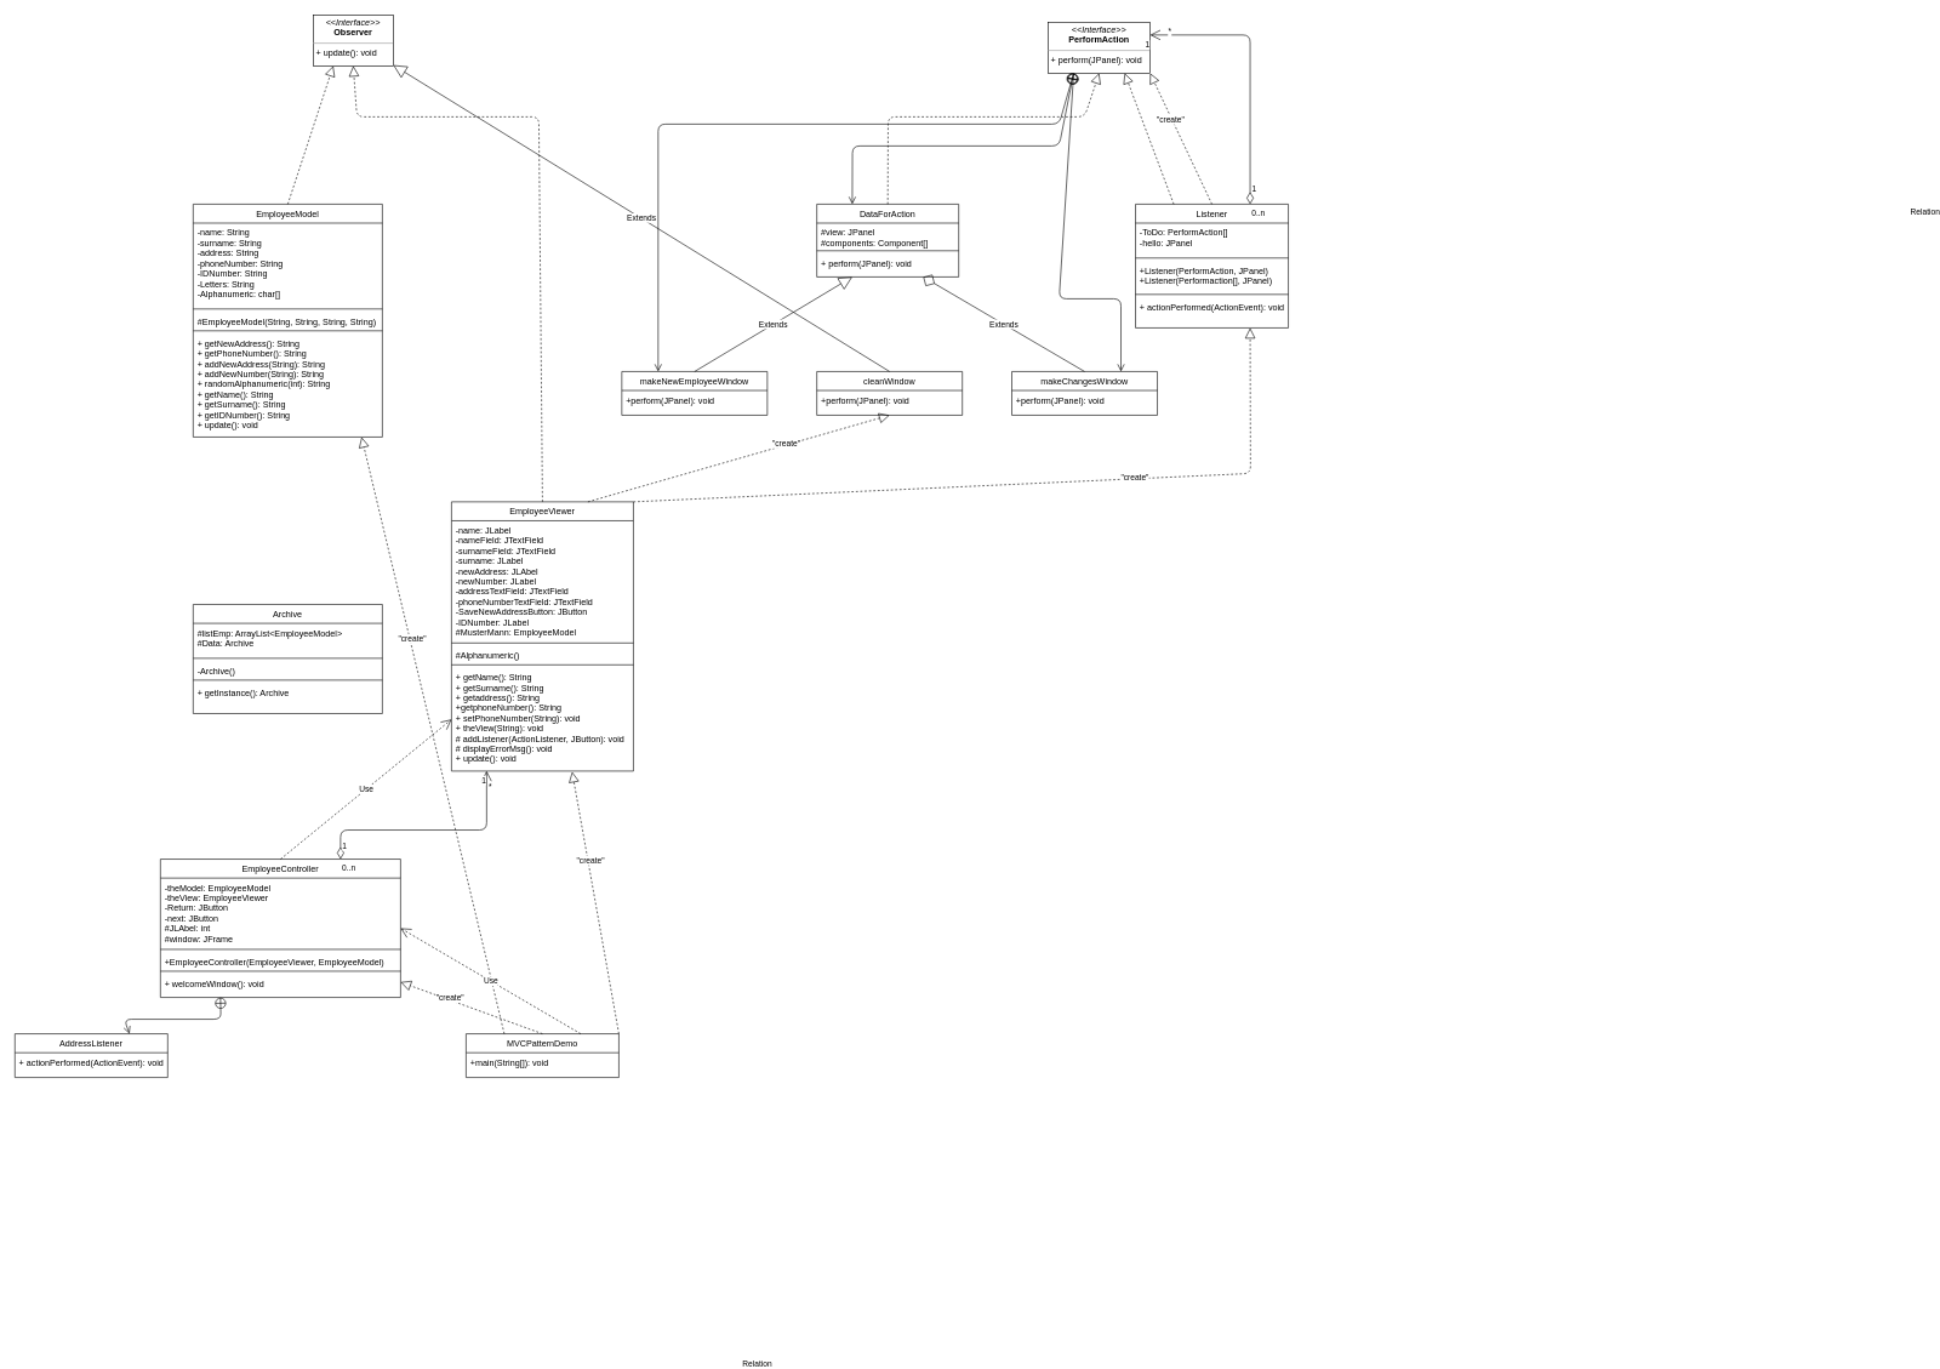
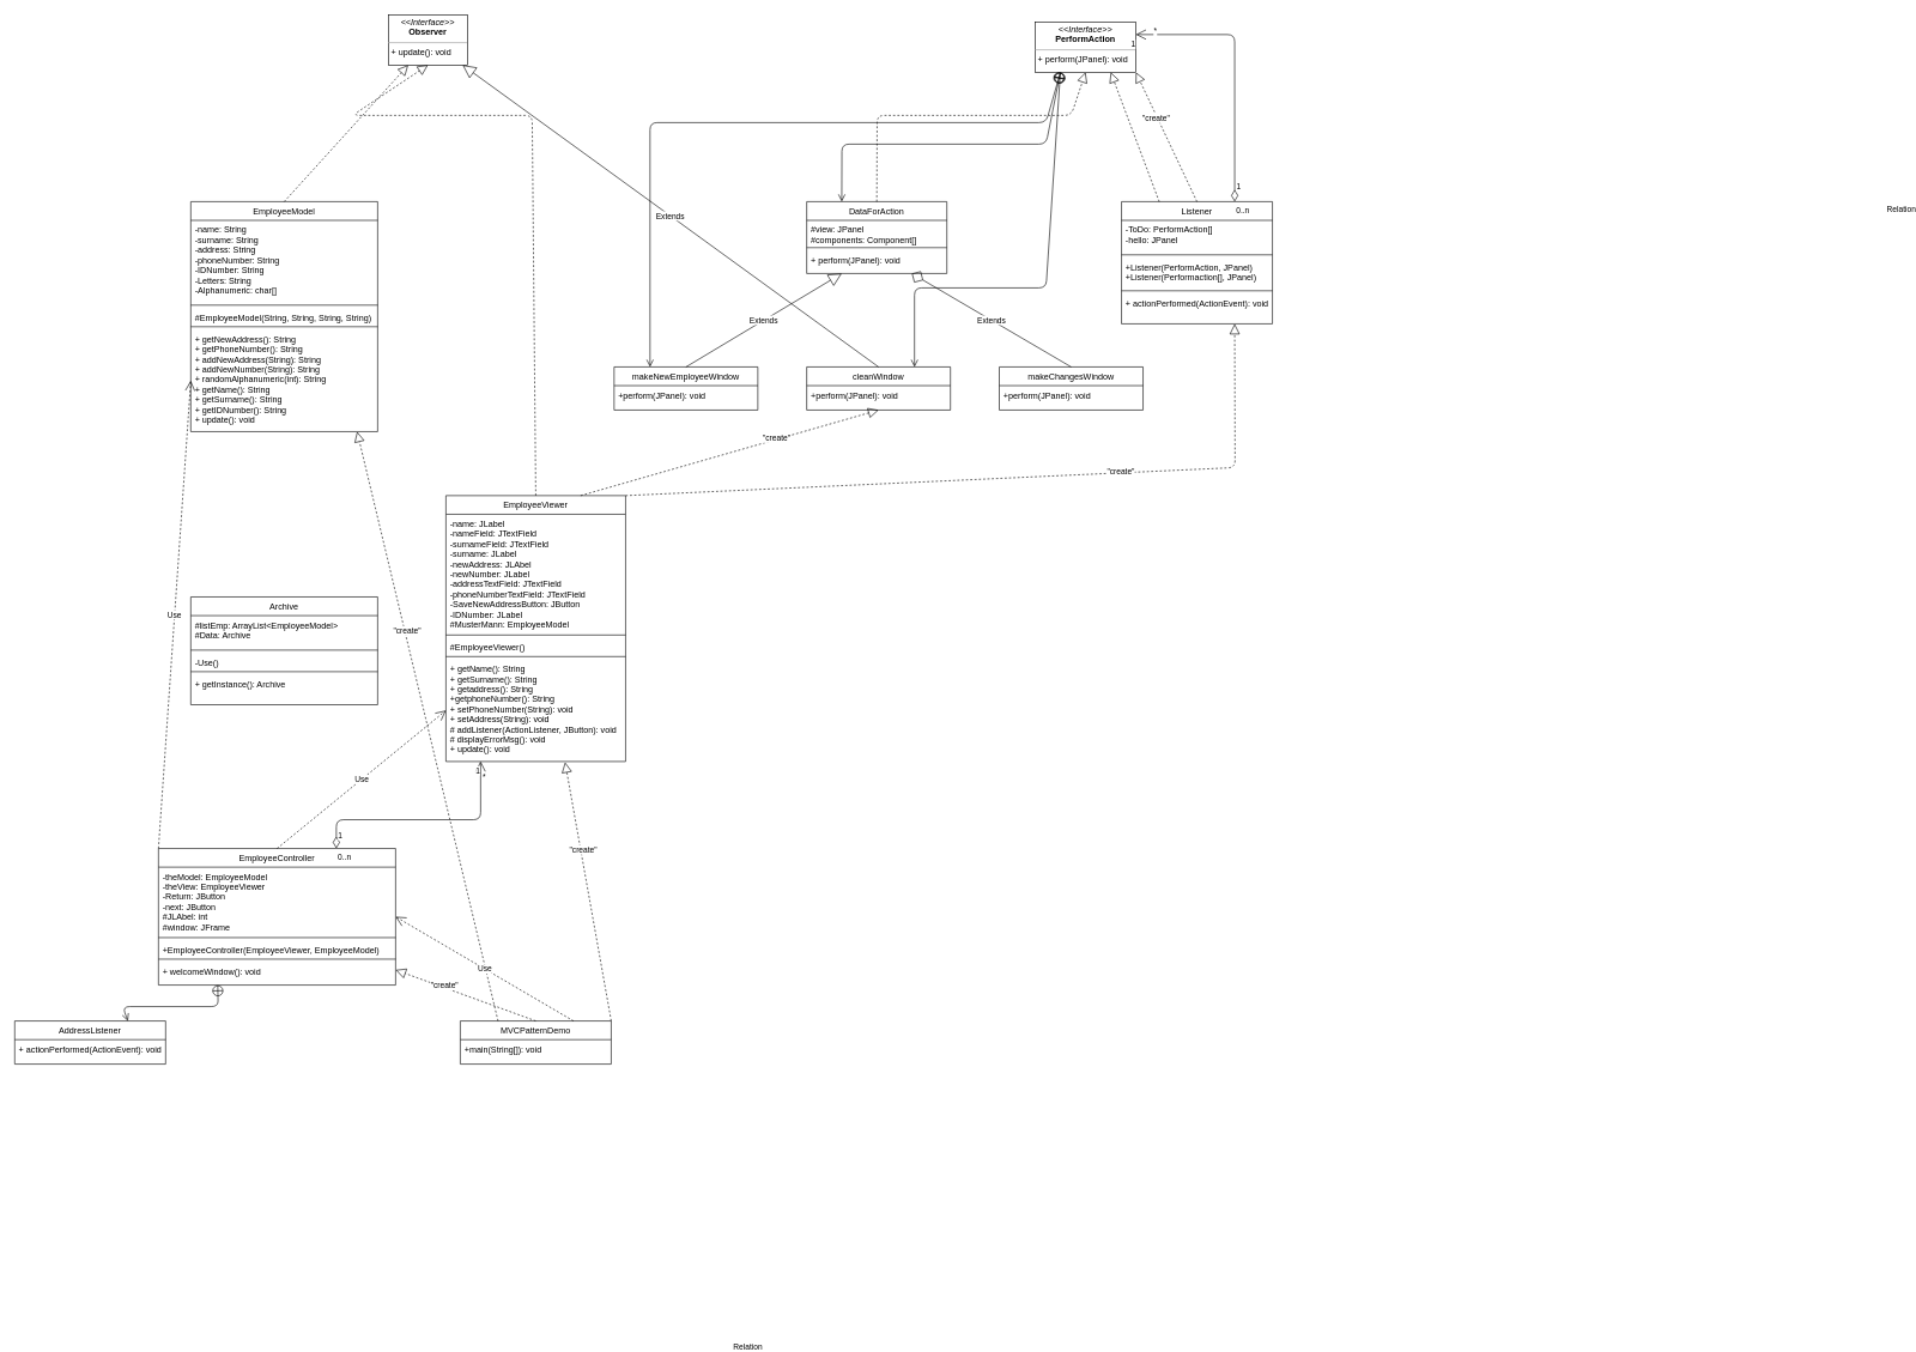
- <mxCell id="24" value="&lt;p style=&quot;margin: 0px ; margin-top: 4px ; text-align: center&quot;&gt;&lt;i&gt;&amp;lt;&amp;lt;Interface&amp;gt;&amp;gt;&lt;/i&gt;&lt;br&gt;&lt;b&gt;Observer&lt;/b&gt;&lt;/p&gt;&lt;hr size=&quot;1&quot;&gt;&lt;p style=&quot;margin: 0px ; margin-left: 4px&quot;&gt;&lt;/p&gt;&lt;p style=&quot;margin: 0px ; margin-left: 4px&quot;&gt;+ update(): void&lt;/p&gt;" style="verticalAlign=top;align=left;overflow=fill;fontSize=12;fontFamily=Helvetica;html=1;" vertex="1" parent="1"><mxGeometry x="430" y="20" width="110" height="70" as="geometry" /></mxCell>
+ <mxCell id="24" value="&lt;p style=&quot;margin: 0px ; margin-top: 4px ; text-align: center&quot;&gt;&lt;i&gt;&amp;lt;&amp;lt;Interface&amp;gt;&amp;gt;&lt;/i&gt;&lt;br&gt;&lt;b&gt;Observer&lt;/b&gt;&lt;/p&gt;&lt;hr size=&quot;1&quot;&gt;&lt;p style=&quot;margin: 0px ; margin-left: 4px&quot;&gt;&lt;/p&gt;&lt;p style=&quot;margin: 0px ; margin-left: 4px&quot;&gt;+ update(): void&lt;/p&gt;" style="verticalAlign=top;align=left;overflow=fill;fontSize=12;fontFamily=Helvetica;html=1;" vertex="1" parent="1"><mxGeometry x="540" y="20" width="110" height="70" as="geometry" /></mxCell>
+ <mxCell id="56" value="" style="endArrow=open;startArrow=circlePlus;endFill=0;startFill=0;endSize=8;html=1;exitX=0.25;exitY=1;exitDx=0;exitDy=0;entryX=0.75;entryY=0;entryDx=0;entryDy=0;" edge="1" parent="1" source="49" target="22"><mxGeometry width="160" relative="1" as="geometry"><mxPoint x="1921" y="130" as="sourcePoint" /><mxPoint x="1370" y="550" as="targetPoint" /><Array as="points"><mxPoint x="1455" y="400" /><mxPoint x="1272" y="400" /></Array></mxGeometry></mxCell>
- <mxCell id="57" value="" style="endArrow=open;startArrow=circlePlus;endFill=0;startFill=0;endSize=8;html=1;exitX=0.25;exitY=1;exitDx=0;exitDy=0;entryX=0.75;entryY=0;entryDx=0;entryDy=0;" edge="1" parent="1" source="49" target="20"><mxGeometry width="160" relative="1" as="geometry"><mxPoint x="1465" y="100" as="sourcePoint" /><mxPoint x="1282" y="520" as="targetPoint" /><Array as="points"><mxPoint x="1455" y="410" /><mxPoint x="1540" y="410" /></Array></mxGeometry></mxCell>
+ <mxCell id="78" value="Use" style="endArrow=open;endSize=12;dashed=1;html=1;entryX=0;entryY=0.5;entryDx=0;entryDy=0;exitX=0;exitY=0;exitDx=0;exitDy=0;" edge="1" parent="1" source="25" target="36"><mxGeometry width="160" relative="1" as="geometry"><mxPoint x="395" y="1190" as="sourcePoint" /><mxPoint x="630" y="998" as="targetPoint" /></mxGeometry></mxCell>
- <mxCell id="5" value="#Alphanumeric()" style="text;align=left;verticalAlign=top;spacingLeft=4;spacingRight=4;overflow=hidden;rotatable=0;points=[[0,0.5],[1,0.5]];portConstraint=eastwest;" parent="2" vertex="1"><mxGeometry y="198" width="250" height="22" as="geometry" /></mxCell>
+ <mxCell id="5" value="#EmployeeViewer()" style="text;align=left;verticalAlign=top;spacingLeft=4;spacingRight=4;overflow=hidden;rotatable=0;points=[[0,0.5],[1,0.5]];portConstraint=eastwest;" parent="2" vertex="1"><mxGeometry y="198" width="250" height="22" as="geometry" /></mxCell>
- <mxCell id="40" value="-Archive()" style="text;align=left;verticalAlign=top;spacingLeft=4;spacingRight=4;overflow=hidden;rotatable=0;points=[[0,0.5],[1,0.5]];portConstraint=eastwest;" vertex="1" parent="37"><mxGeometry y="78" width="260" height="22" as="geometry" /></mxCell>
+ <mxCell id="40" value="-Use()" style="text;align=left;verticalAlign=top;spacingLeft=4;spacingRight=4;overflow=hidden;rotatable=0;points=[[0,0.5],[1,0.5]];portConstraint=eastwest;" vertex="1" parent="37"><mxGeometry y="78" width="260" height="22" as="geometry" /></mxCell>
- <mxCell id="7" value="+ getName(): String&#10;+ getSurname(): String&#10;+ getaddress(): String&#10;+getphoneNumber(): String&#10;+ setPhoneNumber(String): void&#10;+ theView(String): void&#10;# addListener(ActionListener, JButton): void&#10;# displayErrorMsg(): void&#10;+ update(): void" style="text;align=left;verticalAlign=top;spacingLeft=4;spacingRight=4;overflow=hidden;rotatable=0;points=[[0,0.5],[1,0.5]];portConstraint=eastwest;" parent="2" vertex="1"><mxGeometry y="228" width="250" height="142" as="geometry" /></mxCell>
+ <mxCell id="7" value="+ getName(): String&#10;+ getSurname(): String&#10;+ getaddress(): String&#10;+getphoneNumber(): String&#10;+ setPhoneNumber(String): void&#10;+ setAddress(String): void&#10;# addListener(ActionListener, JButton): void&#10;# displayErrorMsg(): void&#10;+ update(): void" style="text;align=left;verticalAlign=top;spacingLeft=4;spacingRight=4;overflow=hidden;rotatable=0;points=[[0,0.5],[1,0.5]];portConstraint=eastwest;" parent="2" vertex="1"><mxGeometry y="228" width="250" height="142" as="geometry" /></mxCell>
